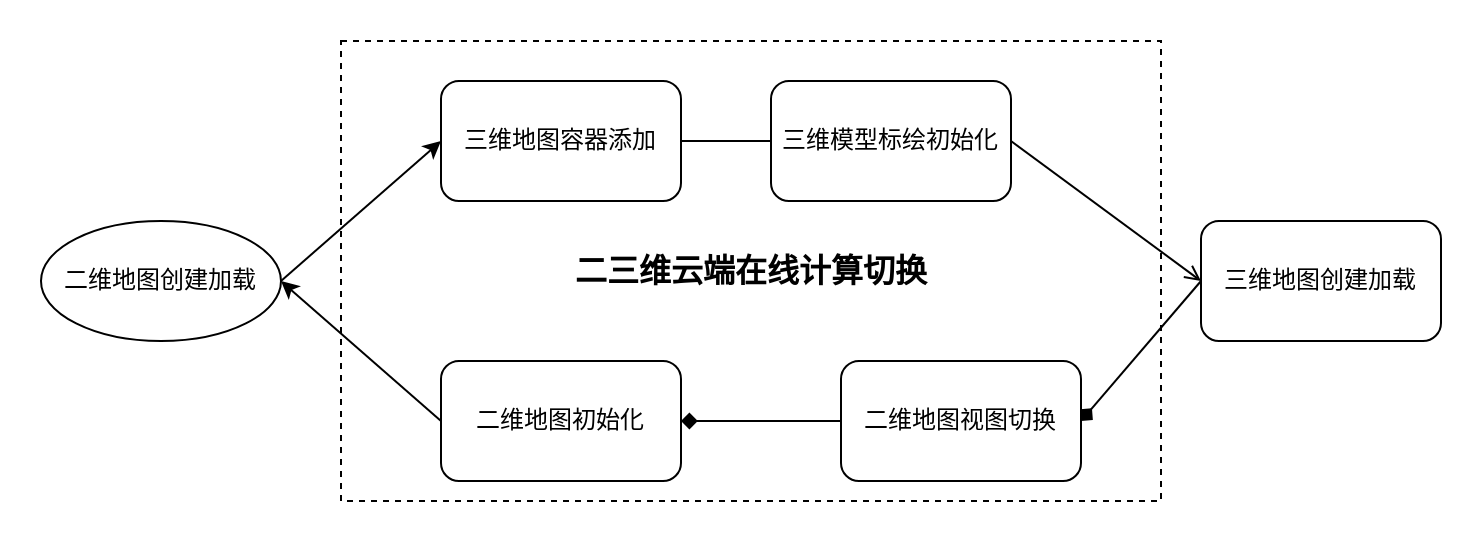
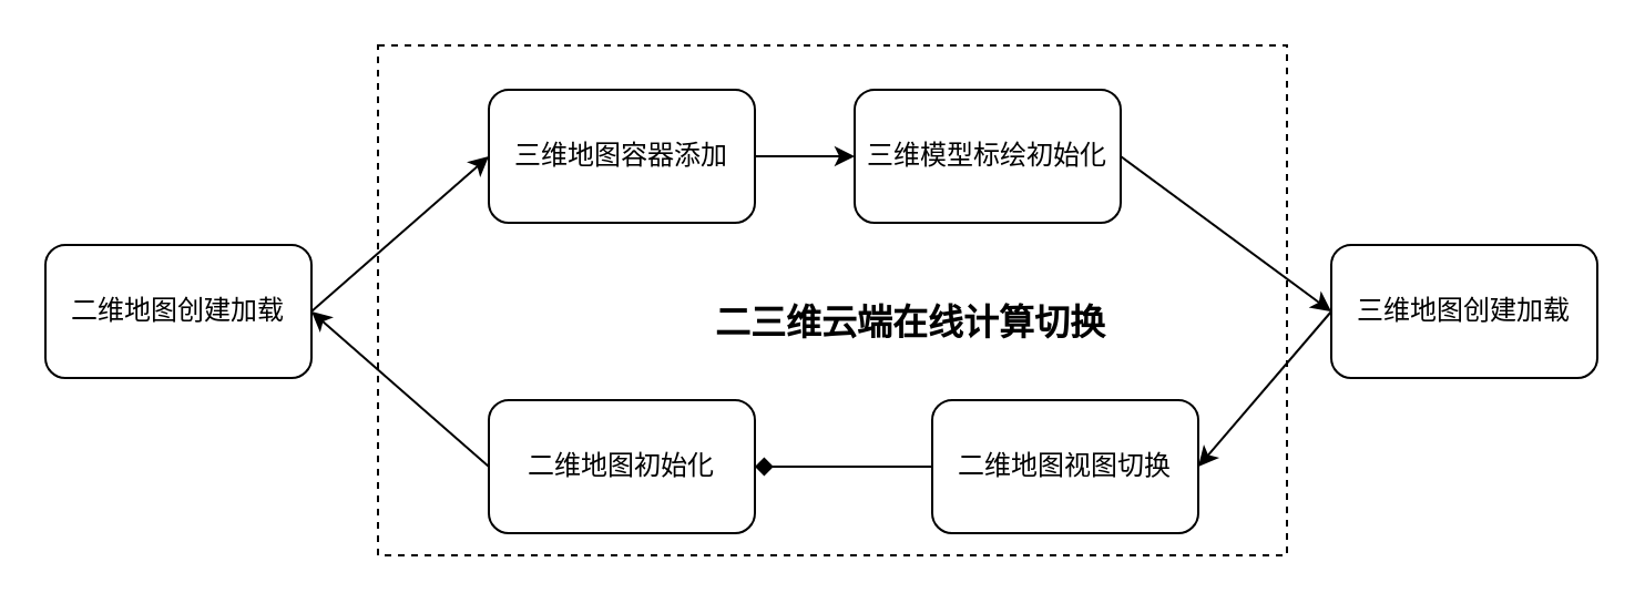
- <mxCell id="7" style="edgeStyle=orthogonalEdgeStyle;rounded=0;orthogonalLoop=1;jettySize=auto;html=1;exitX=1;exitY=0.5;exitDx=0;exitDy=0;endArrow=none;" edge="1" parent="1" source="8" target="10"><mxGeometry relative="1" as="geometry" /></mxCell>
+ <mxCell id="7" style="edgeStyle=orthogonalEdgeStyle;rounded=0;orthogonalLoop=1;jettySize=auto;html=1;exitX=1;exitY=0.5;exitDx=0;exitDy=0;" edge="1" parent="1" source="8" target="10"><mxGeometry relative="1" as="geometry" /></mxCell>
- <mxCell id="15" value="&lt;b&gt;&lt;font style=&quot;font-size: 16px;&quot;&gt;二三维云端在线计算切换&lt;/font&gt;&lt;/b&gt;" style="text;html=1;align=center;verticalAlign=middle;whiteSpace=wrap;rounded=0;" vertex="1" parent="1"><mxGeometry x="282.5" y="120" width="185" height="30" as="geometry" /></mxCell>
+ <mxCell id="15" value="&lt;b&gt;&lt;font style=&quot;font-size: 16px;&quot;&gt;二三维云端在线计算切换&lt;/font&gt;&lt;/b&gt;" style="text;html=1;align=center;verticalAlign=middle;whiteSpace=wrap;rounded=0;" vertex="1" parent="1"><mxGeometry x="317.5" y="130" width="185" height="30" as="geometry" /></mxCell>
- <mxCell id="9" style="rounded=0;orthogonalLoop=1;jettySize=auto;html=1;exitX=1;exitY=0.5;exitDx=0;exitDy=0;entryX=0;entryY=0.5;entryDx=0;entryDy=0;endArrow=open;" edge="1" parent="1" source="10" target="6"><mxGeometry relative="1" as="geometry" /></mxCell>
+ <mxCell id="9" style="rounded=0;orthogonalLoop=1;jettySize=auto;html=1;exitX=1;exitY=0.5;exitDx=0;exitDy=0;entryX=0;entryY=0.5;entryDx=0;entryDy=0;" edge="1" parent="1" source="10" target="6"><mxGeometry relative="1" as="geometry" /></mxCell>
- <mxCell id="4" value="二维地图创建加载" style="ellipse;whiteSpace=wrap;html=1;" vertex="1" parent="1"><mxGeometry x="20" y="110" width="120" height="60" as="geometry" /></mxCell>
+ <mxCell id="4" value="二维地图创建加载" style="rounded=1;whiteSpace=wrap;html=1;" vertex="1" parent="1"><mxGeometry x="20" y="110" width="120" height="60" as="geometry" /></mxCell>
- <mxCell id="5" style="rounded=0;orthogonalLoop=1;jettySize=auto;html=1;exitX=0;exitY=0.5;exitDx=0;exitDy=0;entryX=1;entryY=0.5;entryDx=0;entryDy=0;endArrow=diamond;" edge="1" parent="1" source="6" target="12"><mxGeometry relative="1" as="geometry" /></mxCell>
+ <mxCell id="5" style="rounded=0;orthogonalLoop=1;jettySize=auto;html=1;exitX=0;exitY=0.5;exitDx=0;exitDy=0;entryX=1;entryY=0.5;entryDx=0;entryDy=0;" edge="1" parent="1" source="6" target="12"><mxGeometry relative="1" as="geometry" /></mxCell>
